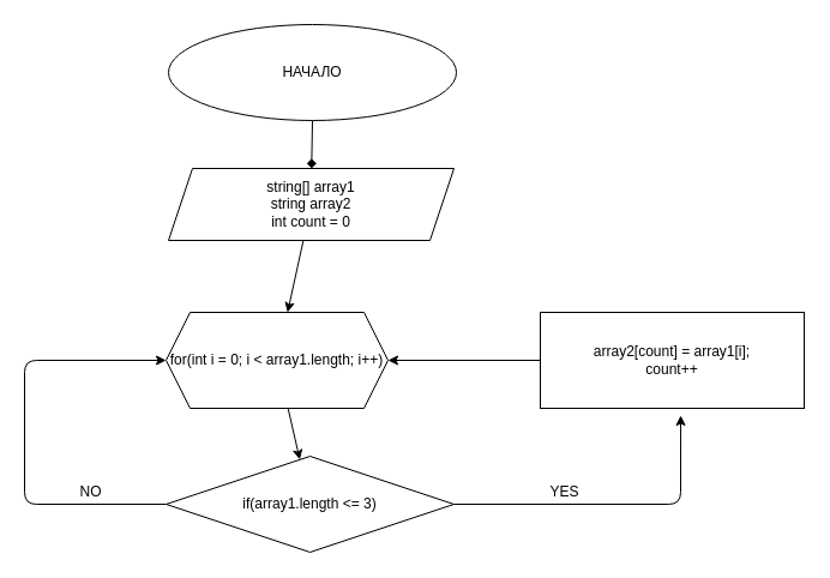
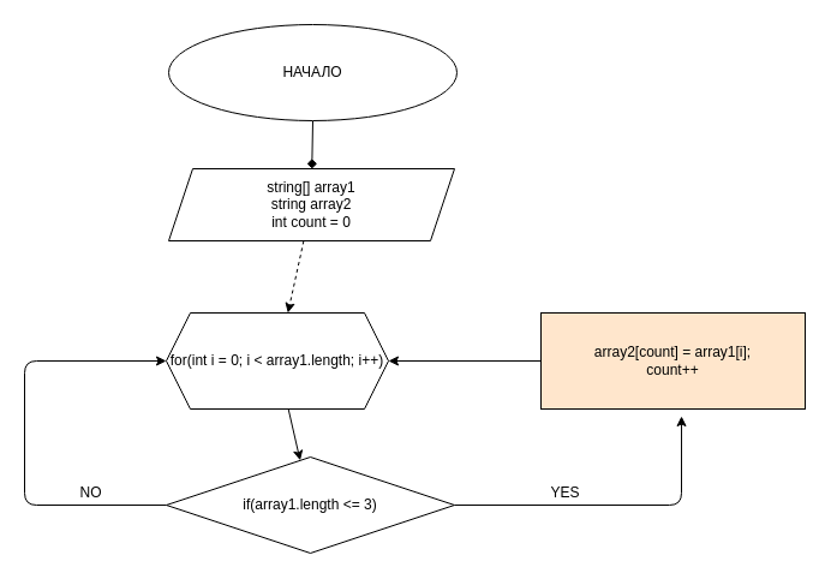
- <mxCell id="4" value="" style="edgeStyle=none;html=1;" edge="1" parent="1" source="5" target="7"><mxGeometry relative="1" as="geometry" /></mxCell>
+ <mxCell id="4" value="" style="edgeStyle=none;html=1;dashed=1;" edge="1" parent="1" source="5" target="7"><mxGeometry relative="1" as="geometry" /></mxCell>
- <mxCell id="13" value="array2[count] = array1[i];&lt;br&gt;count++" style="rounded=0;whiteSpace=wrap;html=1;" vertex="1" parent="1"><mxGeometry x="450" y="260" width="220" height="80" as="geometry" /></mxCell>
+ <mxCell id="13" value="array2[count] = array1[i];&lt;br&gt;count++" style="rounded=0;whiteSpace=wrap;html=1;fillColor=#ffe6cc;" vertex="1" parent="1"><mxGeometry x="450" y="260" width="220" height="80" as="geometry" /></mxCell>
